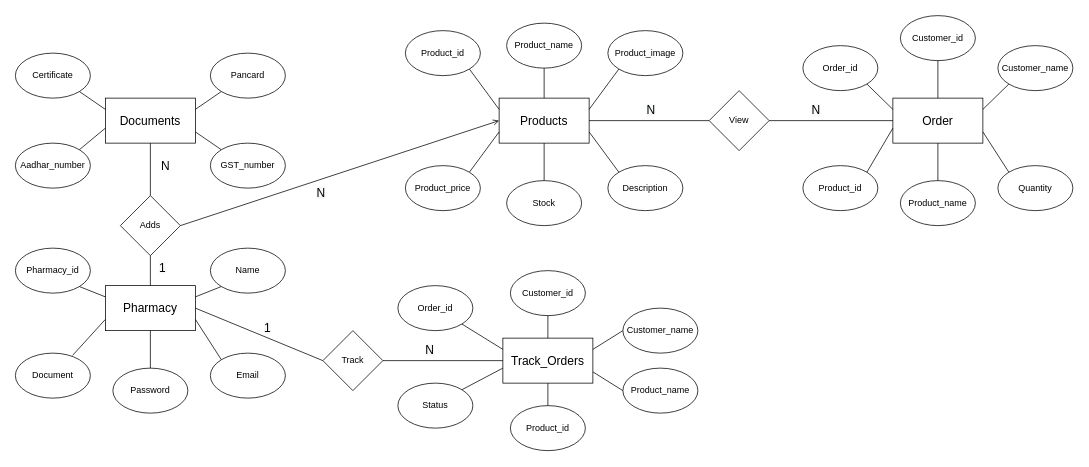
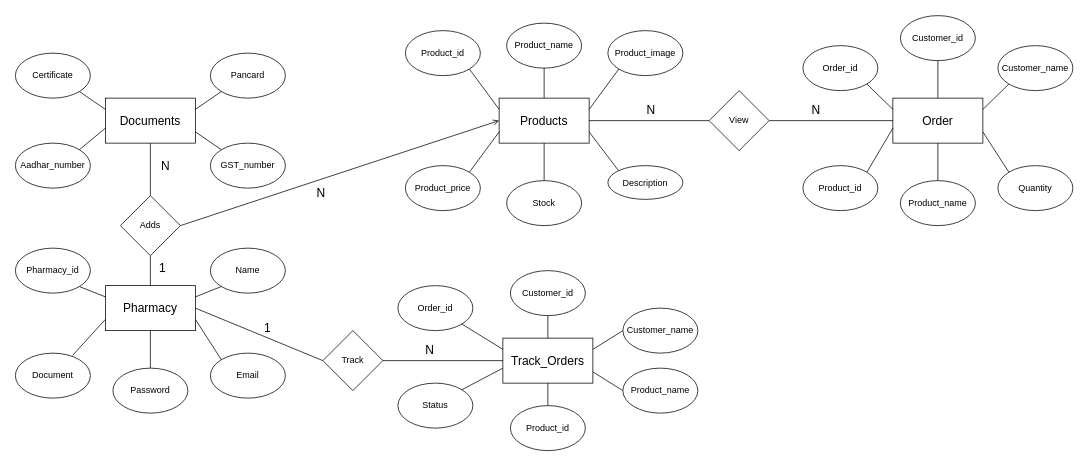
- <mxCell id="30" value="Description" style="ellipse;whiteSpace=wrap;html=1;" vertex="1" parent="1"><mxGeometry x="810" y="220" width="100" height="60" as="geometry" /></mxCell>
+ <mxCell id="30" value="Description" style="ellipse;whiteSpace=wrap;html=1;" vertex="1" parent="1"><mxGeometry x="810" y="220" width="100" height="45" as="geometry" /></mxCell>
